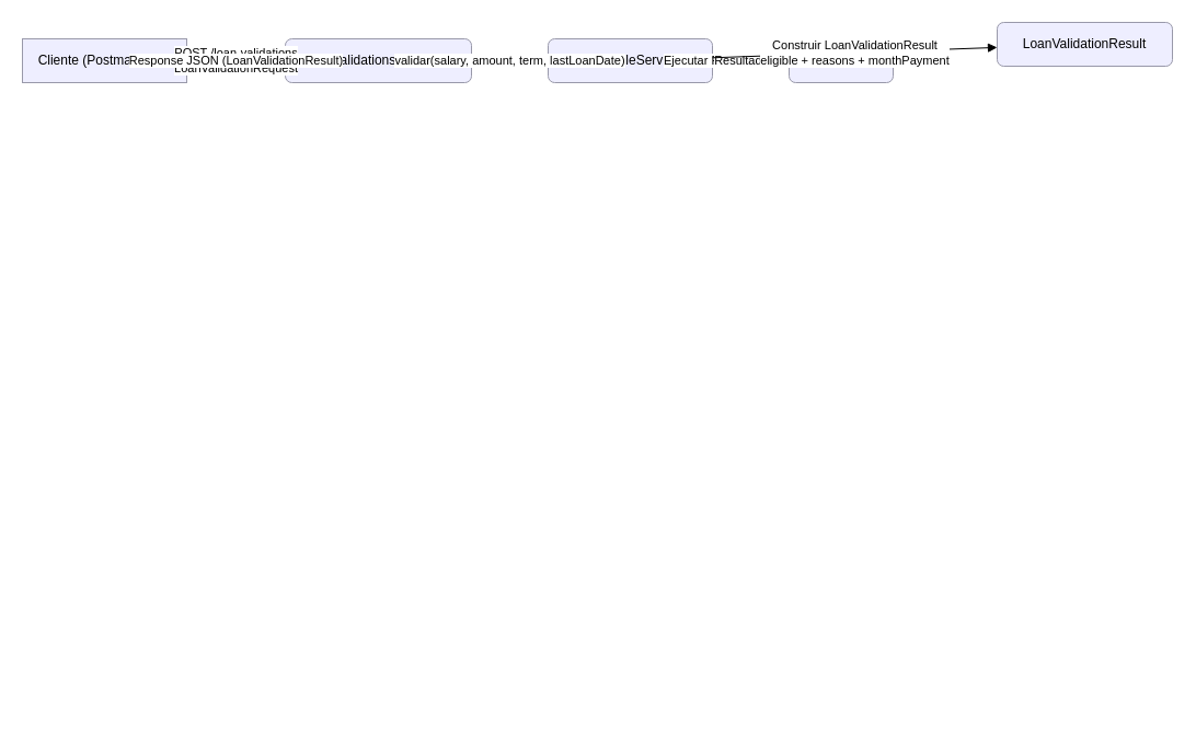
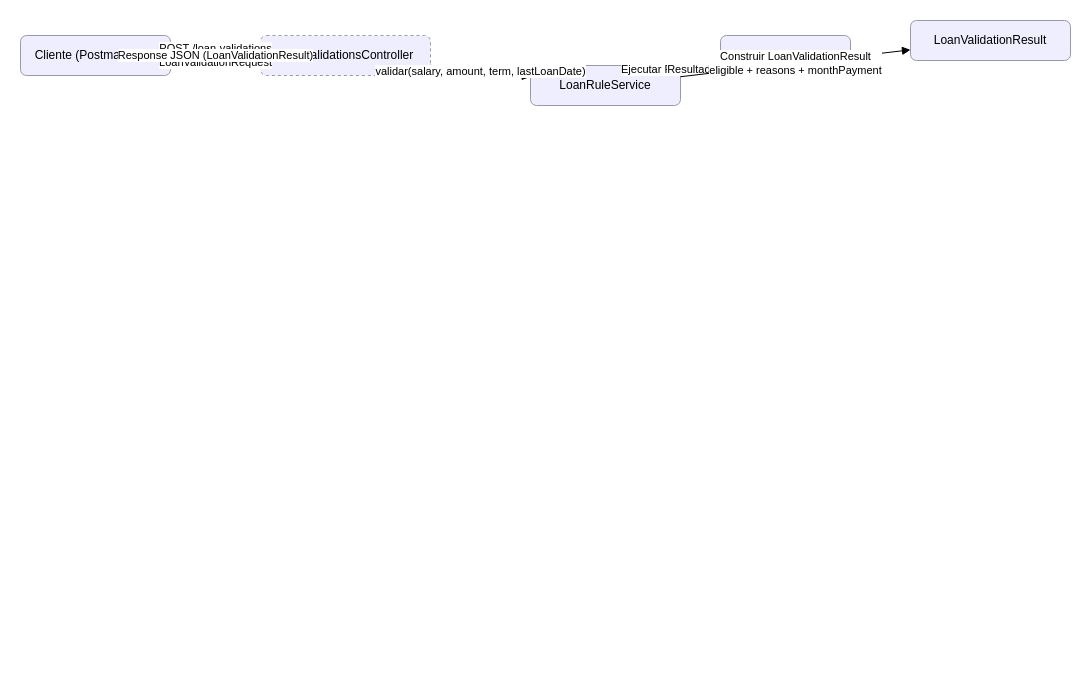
- <mxCell id="2" value="Cliente (Postman/App)" style="whiteSpace=wrap;html=1;fillColor=#eef;strokeColor=#99a;rounded=0;" parent="1" vertex="1"><mxGeometry x="20" y="35" width="150" height="40" as="geometry" /></mxCell>
+ <mxCell id="2" value="Cliente (Postman/App)" style="rounded=1;whiteSpace=wrap;html=1;fillColor=#eef;strokeColor=#99a;" parent="1" vertex="1"><mxGeometry x="20" y="35" width="150" height="40" as="geometry" /></mxCell>
- <mxCell id="3" value="LoanValidationsController" style="rounded=1;whiteSpace=wrap;html=1;fillColor=#eef;strokeColor=#99a;" parent="1" vertex="1"><mxGeometry x="260" y="35" width="170" height="40" as="geometry" /></mxCell>
+ <mxCell id="3" value="LoanValidationsController" style="rounded=1;whiteSpace=wrap;html=1;fillColor=#eef;strokeColor=#99a;dashed=1;" parent="1" vertex="1"><mxGeometry x="260" y="35" width="170" height="40" as="geometry" /></mxCell>
- <mxCell id="4" value="LoanRuleService" style="rounded=1;whiteSpace=wrap;html=1;fillColor=#eef;strokeColor=#99a;" parent="1" vertex="1"><mxGeometry x="500" y="35" width="150" height="40" as="geometry" /></mxCell>
+ <mxCell id="4" value="LoanRuleService" style="rounded=1;whiteSpace=wrap;html=1;fillColor=#eef;strokeColor=#99a;" parent="1" vertex="1"><mxGeometry x="530" y="65" width="150" height="40" as="geometry" /></mxCell>
- <mxCell id="5" value="Reglas R1-R4" style="rounded=1;whiteSpace=wrap;html=1;fillColor=#eef;strokeColor=#99a;" parent="1" vertex="1"><mxGeometry x="720" y="35" width="95" height="40" as="geometry" /></mxCell>
+ <mxCell id="5" value="Reglas R1-R4" style="rounded=1;whiteSpace=wrap;html=1;fillColor=#eef;strokeColor=#99a;" parent="1" vertex="1"><mxGeometry x="720" y="35" width="130" height="40" as="geometry" /></mxCell>
